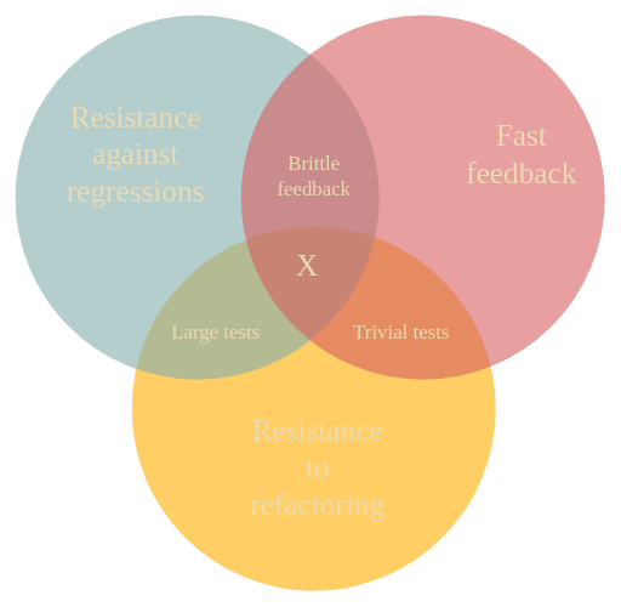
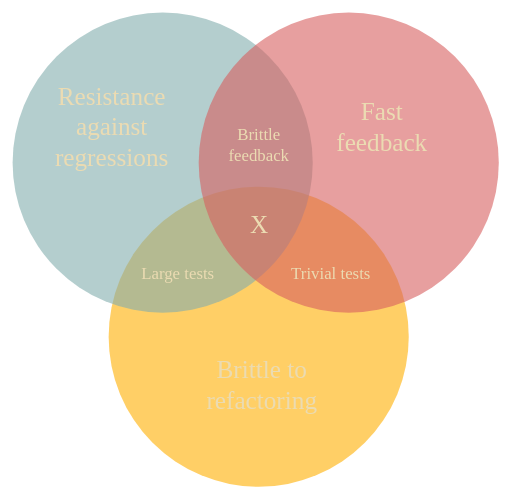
- <mxCell id="6" value="Fast feedback" style="text;fontSize=42;align=center;verticalAlign=middle;html=1;fontColor=#EBDBB2;whiteSpace=wrap;fontFamily=Work Sans;FType=g;" parent="1" vertex="1"><mxGeometry x="620.5" y="122" width="190" height="178.5" as="geometry" /></mxCell>
+ <mxCell id="6" value="Fast feedback" style="text;fontSize=42;align=center;verticalAlign=middle;html=1;fontColor=#EBDBB2;whiteSpace=wrap;fontFamily=Work Sans;FType=g;" parent="1" vertex="1"><mxGeometry x="540.5" y="122" width="190" height="178.5" as="geometry" /></mxCell>
- <mxCell id="11" value="X" style="text;align=center;html=1;fontColor=#EBDBB2;fontSize=42;fontFamily=Work Sans;FType=g;" parent="1" vertex="1"><mxGeometry x="400.5" y="332" width="40" height="48.5" as="geometry" /></mxCell>
+ <mxCell id="11" value="X" style="text;align=center;html=1;fontColor=#EBDBB2;fontSize=42;fontFamily=Work Sans;FType=g;" parent="1" vertex="1"><mxGeometry x="410.5" y="342" width="40" height="48.5" as="geometry" /></mxCell>
- <mxCell id="7" value="Resistance to refactoring" style="text;fontSize=42;align=center;verticalAlign=middle;html=1;fontColor=#EBDBB2;whiteSpace=wrap;fontFamily=Work Sans;FType=g;" parent="1" vertex="1"><mxGeometry x="340.5" y="560.5" width="190" height="161.5" as="geometry" /></mxCell>
+ <mxCell id="7" value="Brittle to refactoring" style="text;fontSize=42;align=center;verticalAlign=middle;html=1;fontColor=#EBDBB2;whiteSpace=wrap;fontFamily=Work Sans;FType=g;" parent="1" vertex="1"><mxGeometry x="340.5" y="560.5" width="190" height="161.5" as="geometry" /></mxCell>
